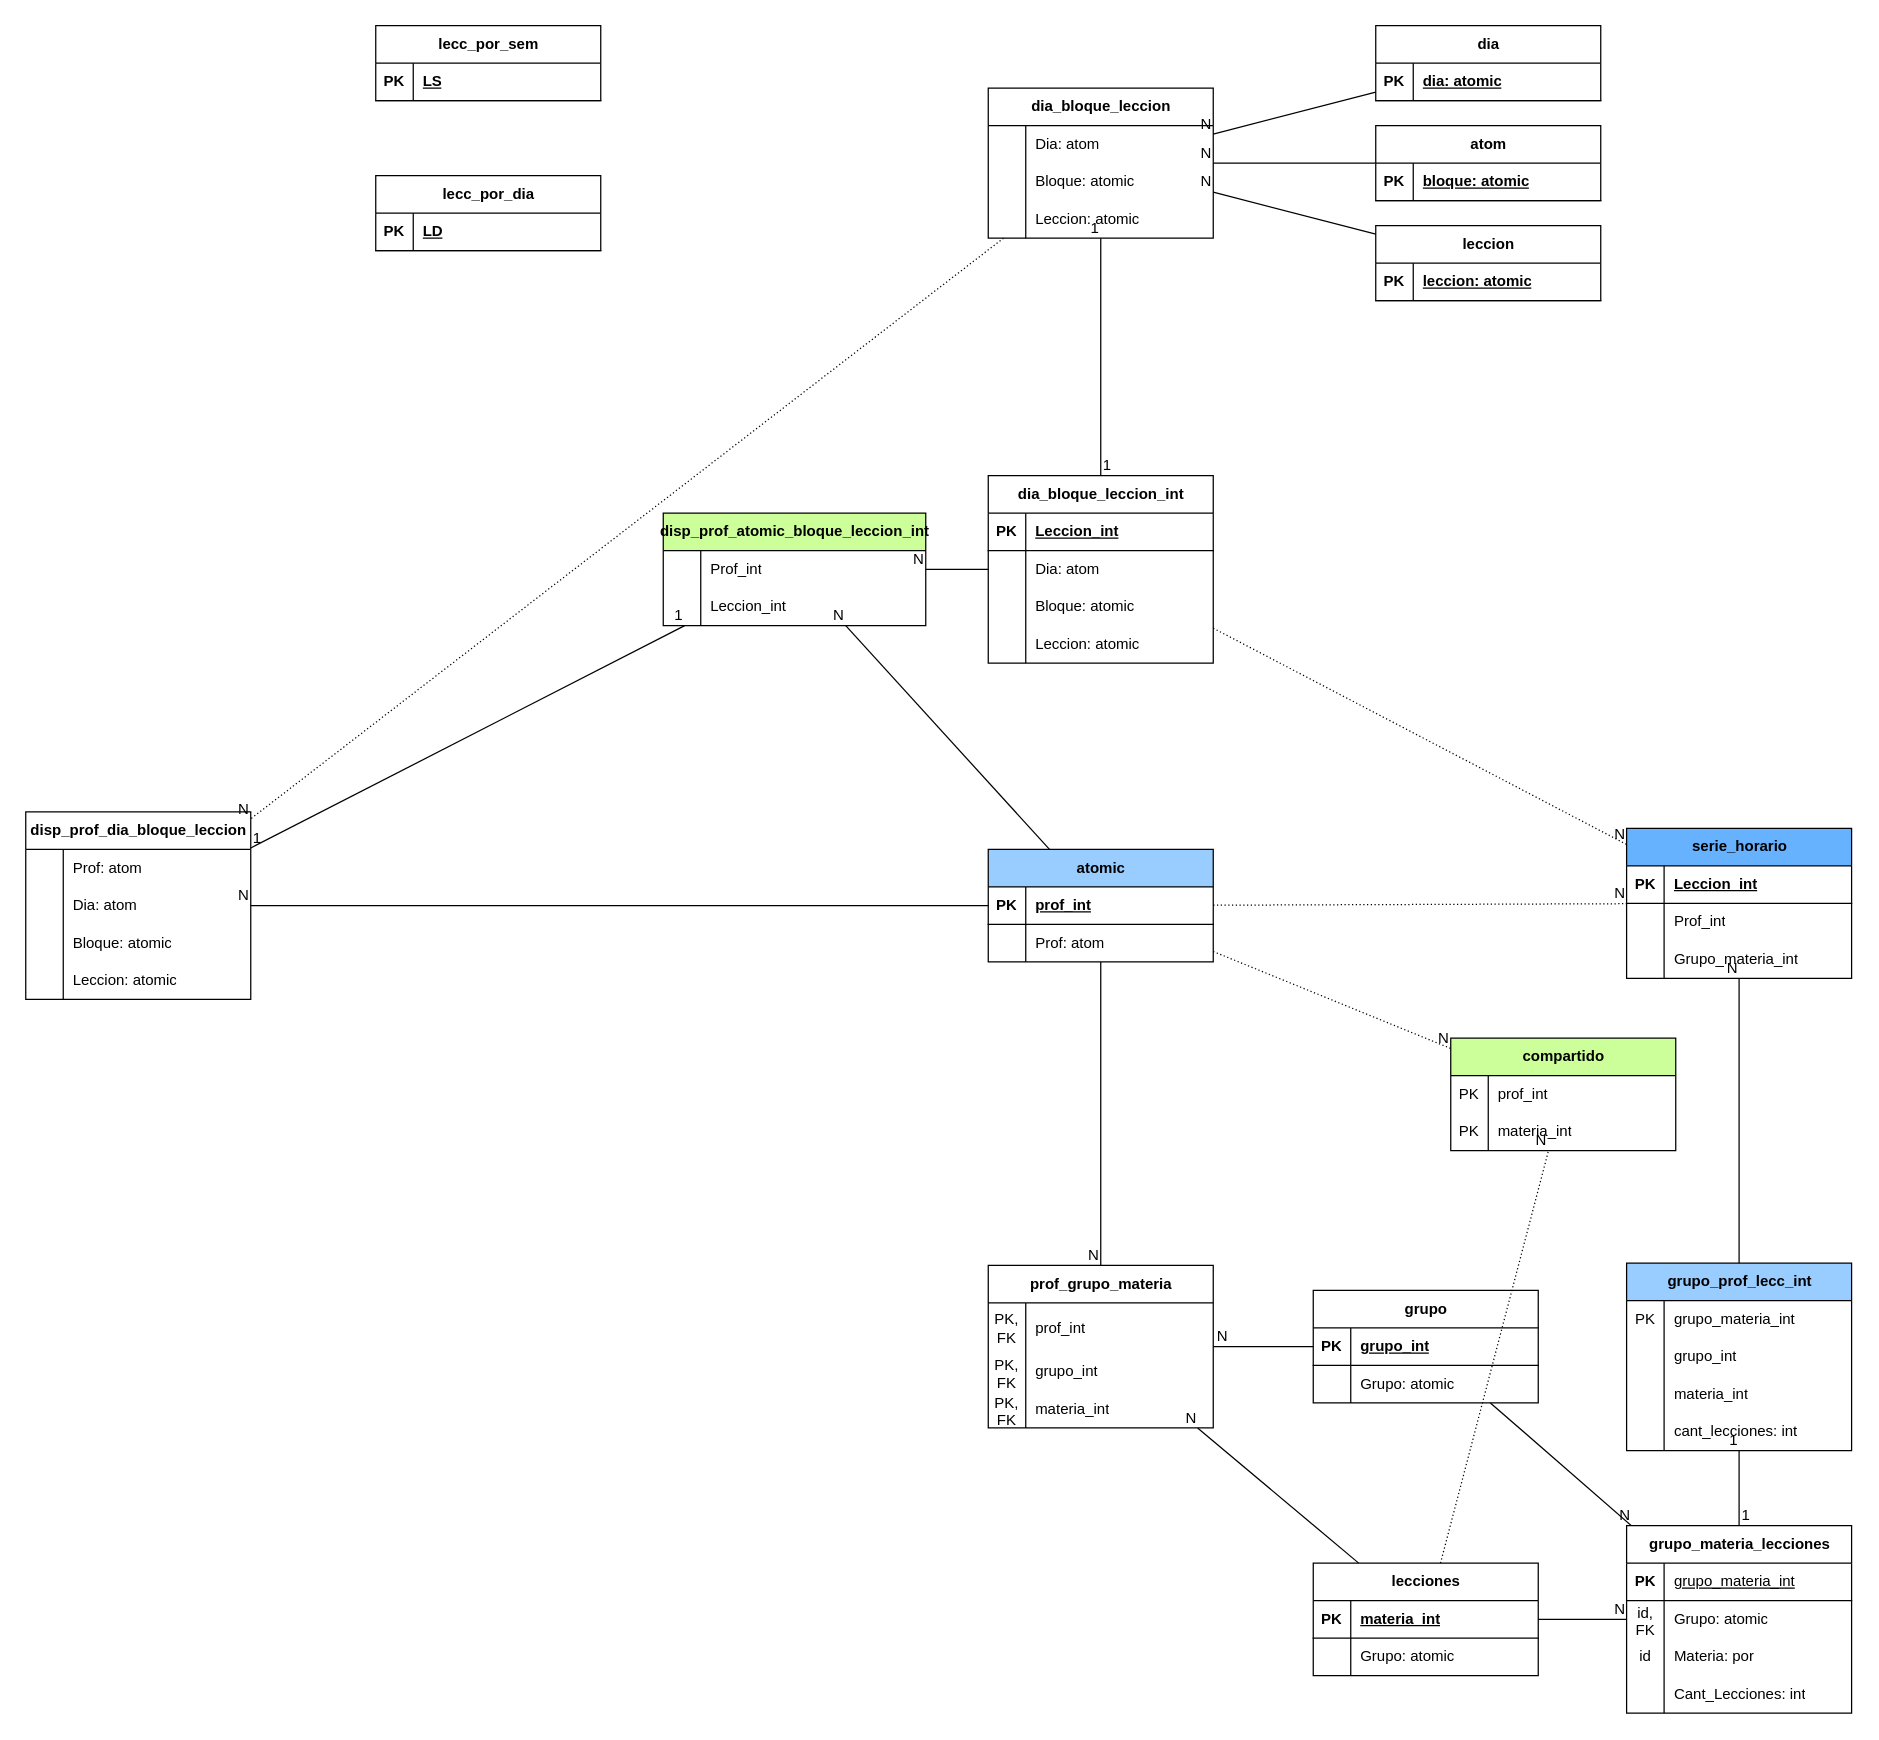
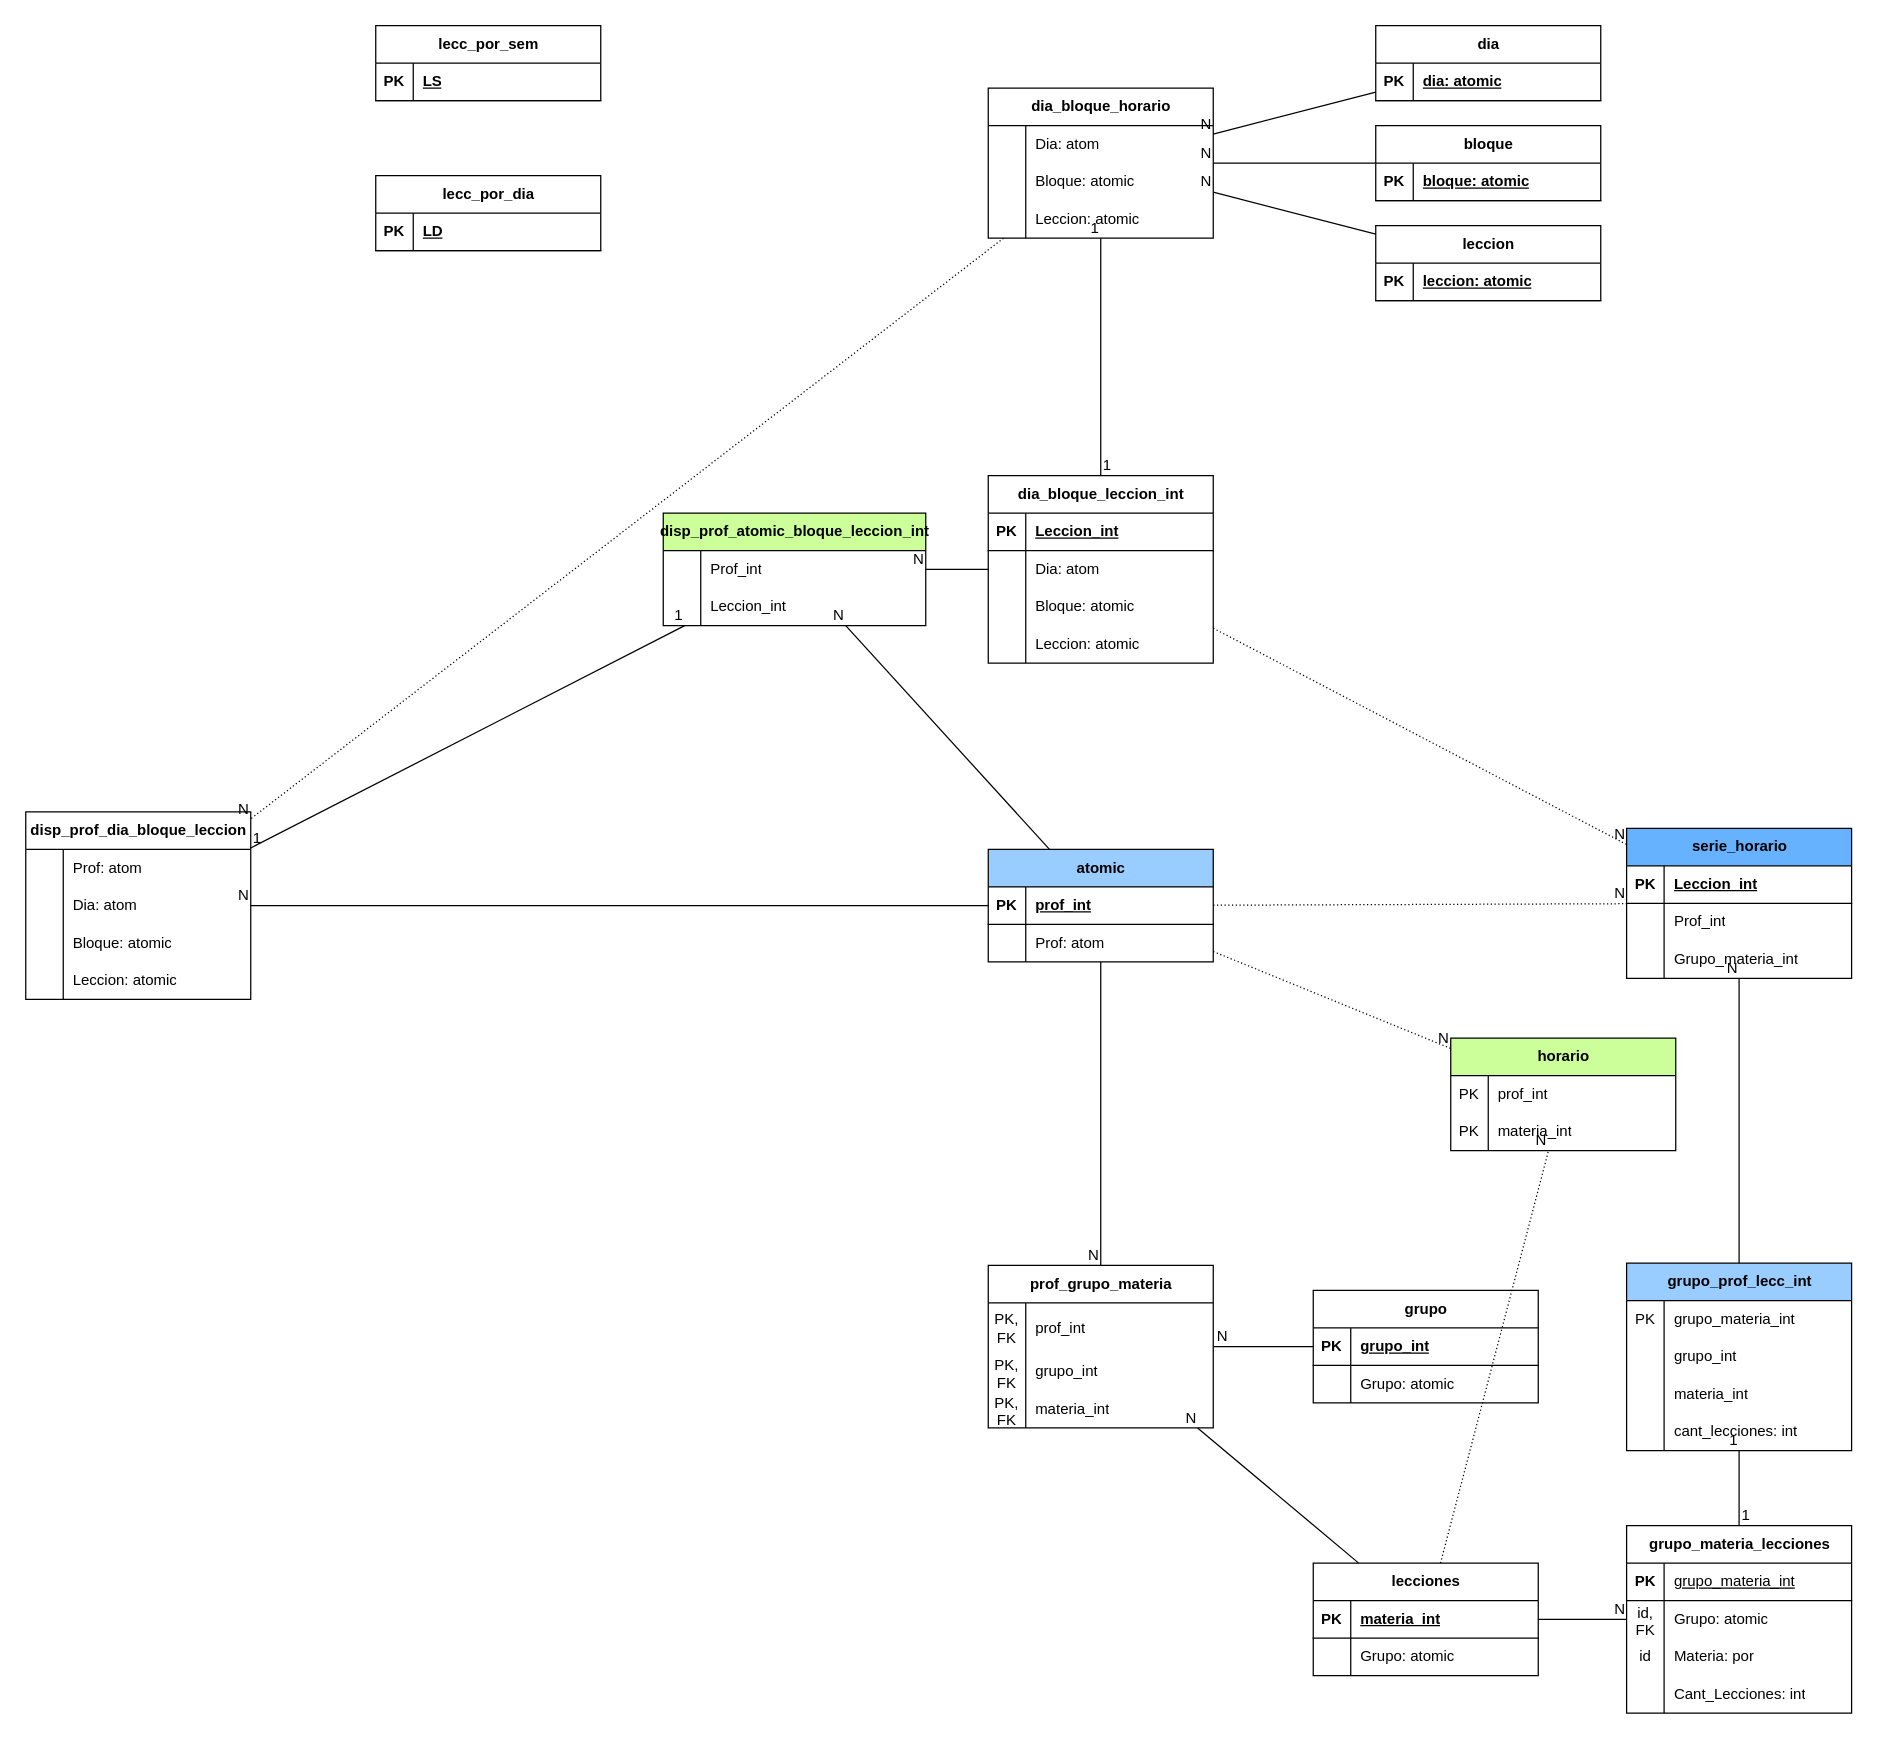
- <mxCell id="42" value="dia_bloque_leccion" style="shape=table;startSize=30;container=1;collapsible=1;childLayout=tableLayout;fixedRows=1;rowLines=0;fontStyle=1;align=center;resizeLast=1;html=1;" parent="1" vertex="1"><mxGeometry x="790" y="70" width="180" height="120" as="geometry" /></mxCell>
+ <mxCell id="42" value="dia_bloque_horario" style="shape=table;startSize=30;container=1;collapsible=1;childLayout=tableLayout;fixedRows=1;rowLines=0;fontStyle=1;align=center;resizeLast=1;html=1;" parent="1" vertex="1"><mxGeometry x="790" y="70" width="180" height="120" as="geometry" /></mxCell>
- <mxCell id="151" value="atom" style="shape=table;startSize=30;container=1;collapsible=1;childLayout=tableLayout;fixedRows=1;rowLines=0;fontStyle=1;align=center;resizeLast=1;html=1;" vertex="1" parent="1"><mxGeometry x="1100" y="100" width="180" height="60" as="geometry" /></mxCell>
+ <mxCell id="151" value="bloque" style="shape=table;startSize=30;container=1;collapsible=1;childLayout=tableLayout;fixedRows=1;rowLines=0;fontStyle=1;align=center;resizeLast=1;html=1;" vertex="1" parent="1"><mxGeometry x="1100" y="100" width="180" height="60" as="geometry" /></mxCell>
- <mxCell id="171" value="compartido" style="shape=table;startSize=30;container=1;collapsible=1;childLayout=tableLayout;fixedRows=1;rowLines=0;fontStyle=1;align=center;resizeLast=1;html=1;fillColor=#CCFF99;" vertex="1" parent="1"><mxGeometry x="1160" y="830" width="180" height="90" as="geometry" /></mxCell>
+ <mxCell id="171" value="horario" style="shape=table;startSize=30;container=1;collapsible=1;childLayout=tableLayout;fixedRows=1;rowLines=0;fontStyle=1;align=center;resizeLast=1;html=1;fillColor=#CCFF99;" vertex="1" parent="1"><mxGeometry x="1160" y="830" width="180" height="90" as="geometry" /></mxCell>
- <mxCell id="167" value="" style="endArrow=none;html=1;rounded=0;" edge="1" parent="1" source="2" target="99"><mxGeometry relative="1" as="geometry"><mxPoint x="880" y="1341.86" as="sourcePoint" /><mxPoint x="1040" y="1341.86" as="targetPoint" /></mxGeometry></mxCell>
- <mxCell id="168" value="N" style="resizable=0;html=1;whiteSpace=wrap;align=right;verticalAlign=bottom;" connectable="0" vertex="1" parent="167"><mxGeometry x="1" relative="1" as="geometry" /></mxCell>
